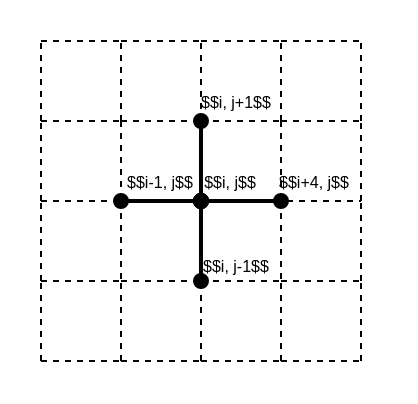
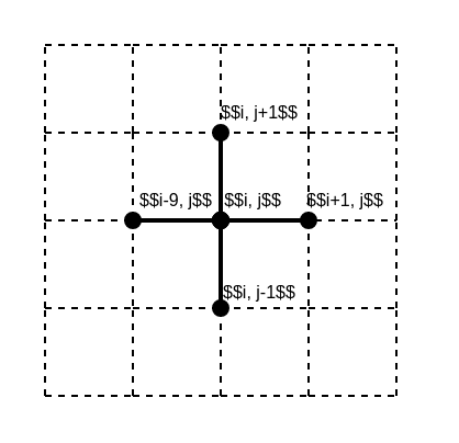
- <mxCell id="44" value="&lt;font style=&quot;font-size: 8px&quot;&gt;$$i-1, j$$&lt;/font&gt;" style="text;html=1;strokeColor=none;fillColor=none;align=center;verticalAlign=middle;whiteSpace=wrap;rounded=0;" vertex="1" parent="1"><mxGeometry x="50" y="75" width="60" height="30" as="geometry" /></mxCell>
+ <mxCell id="44" value="&lt;font style=&quot;font-size: 8px&quot;&gt;$$i-9, j$$&lt;/font&gt;" style="text;html=1;strokeColor=none;fillColor=none;align=center;verticalAlign=middle;whiteSpace=wrap;rounded=0;" vertex="1" parent="1"><mxGeometry x="50" y="75" width="60" height="30" as="geometry" /></mxCell>
- <mxCell id="43" value="&lt;font style=&quot;font-size: 8px&quot;&gt;$$i+4, j$$&lt;/font&gt;" style="text;html=1;strokeColor=none;fillColor=none;align=center;verticalAlign=middle;whiteSpace=wrap;rounded=0;" vertex="1" parent="1"><mxGeometry x="127" y="75" width="60" height="30" as="geometry" /></mxCell>
+ <mxCell id="43" value="&lt;font style=&quot;font-size: 8px&quot;&gt;$$i+1, j$$&lt;/font&gt;" style="text;html=1;strokeColor=none;fillColor=none;align=center;verticalAlign=middle;whiteSpace=wrap;rounded=0;" vertex="1" parent="1"><mxGeometry x="127" y="75" width="60" height="30" as="geometry" /></mxCell>
